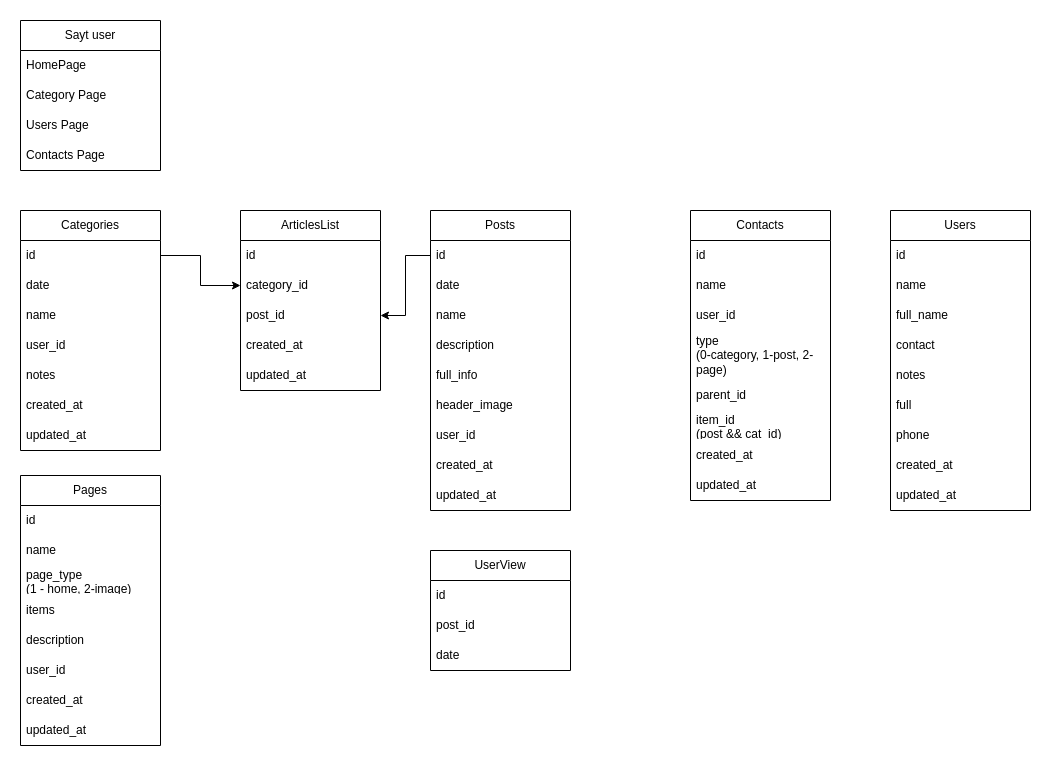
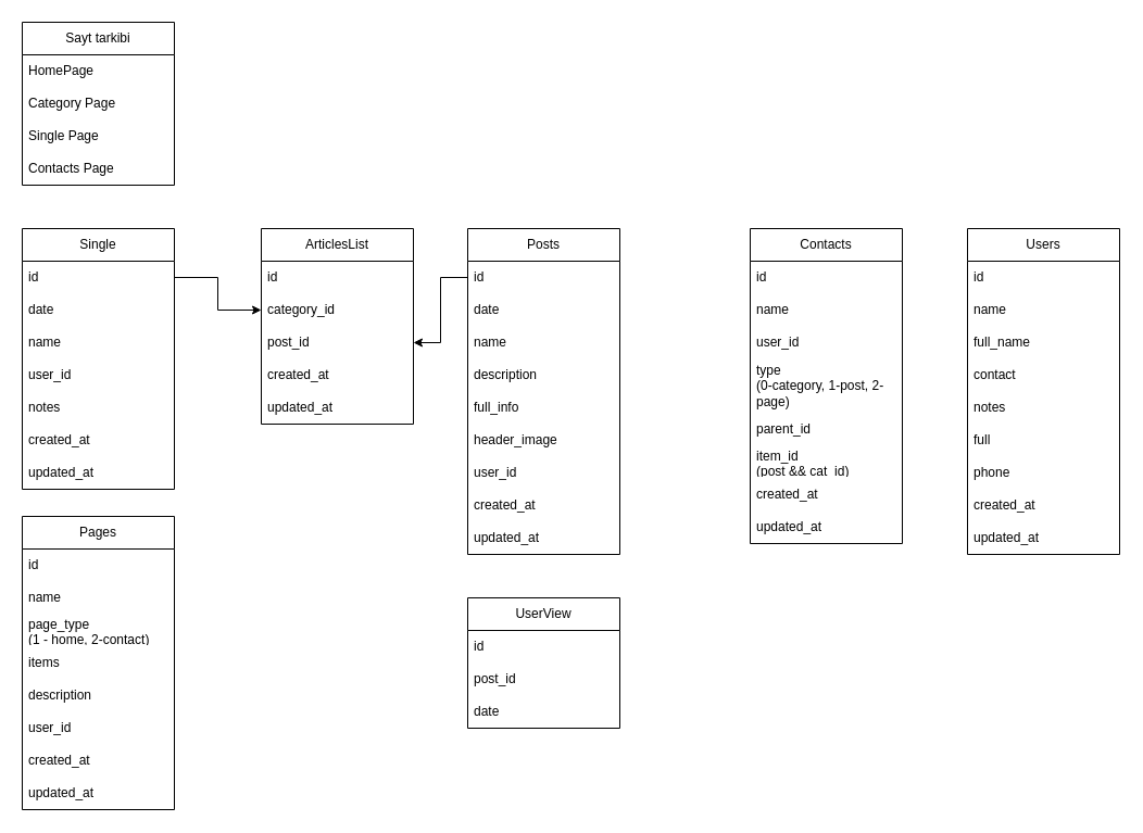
- <mxCell id="2" value="Sayt user" style="swimlane;fontStyle=0;childLayout=stackLayout;horizontal=1;startSize=30;horizontalStack=0;resizeParent=1;resizeParentMax=0;resizeLast=0;collapsible=1;marginBottom=0;whiteSpace=wrap;html=1;" parent="1" vertex="1"><mxGeometry x="20" y="20" width="140" height="150" as="geometry" /></mxCell>
+ <mxCell id="2" value="Sayt tarkibi" style="swimlane;fontStyle=0;childLayout=stackLayout;horizontal=1;startSize=30;horizontalStack=0;resizeParent=1;resizeParentMax=0;resizeLast=0;collapsible=1;marginBottom=0;whiteSpace=wrap;html=1;" parent="1" vertex="1"><mxGeometry x="20" y="20" width="140" height="150" as="geometry" /></mxCell>
- <mxCell id="5" value="Users Page" style="text;strokeColor=none;fillColor=none;align=left;verticalAlign=middle;spacingLeft=4;spacingRight=4;overflow=hidden;points=[[0,0.5],[1,0.5]];portConstraint=eastwest;rotatable=0;whiteSpace=wrap;html=1;" parent="2" vertex="1"><mxGeometry y="90" width="140" height="30" as="geometry" /></mxCell>
+ <mxCell id="5" value="Single Page" style="text;strokeColor=none;fillColor=none;align=left;verticalAlign=middle;spacingLeft=4;spacingRight=4;overflow=hidden;points=[[0,0.5],[1,0.5]];portConstraint=eastwest;rotatable=0;whiteSpace=wrap;html=1;" parent="2" vertex="1"><mxGeometry y="90" width="140" height="30" as="geometry" /></mxCell>
- <mxCell id="17" value="Categories" style="swimlane;fontStyle=0;childLayout=stackLayout;horizontal=1;startSize=30;horizontalStack=0;resizeParent=1;resizeParentMax=0;resizeLast=0;collapsible=1;marginBottom=0;whiteSpace=wrap;html=1;" parent="1" vertex="1"><mxGeometry x="20" y="210" width="140" height="240" as="geometry" /></mxCell>
+ <mxCell id="17" value="Single" style="swimlane;fontStyle=0;childLayout=stackLayout;horizontal=1;startSize=30;horizontalStack=0;resizeParent=1;resizeParentMax=0;resizeLast=0;collapsible=1;marginBottom=0;whiteSpace=wrap;html=1;" parent="1" vertex="1"><mxGeometry x="20" y="210" width="140" height="240" as="geometry" /></mxCell>
- <mxCell id="38" value="page_type &lt;br&gt;(1 - home, 2-image)" style="text;strokeColor=none;fillColor=none;align=left;verticalAlign=middle;spacingLeft=4;spacingRight=4;overflow=hidden;points=[[0,0.5],[1,0.5]];portConstraint=eastwest;rotatable=0;whiteSpace=wrap;html=1;" parent="35" vertex="1"><mxGeometry y="90" width="140" height="30" as="geometry" /></mxCell>
+ <mxCell id="38" value="page_type &lt;br&gt;(1 - home, 2-contact)" style="text;strokeColor=none;fillColor=none;align=left;verticalAlign=middle;spacingLeft=4;spacingRight=4;overflow=hidden;points=[[0,0.5],[1,0.5]];portConstraint=eastwest;rotatable=0;whiteSpace=wrap;html=1;" parent="35" vertex="1"><mxGeometry y="90" width="140" height="30" as="geometry" /></mxCell>
